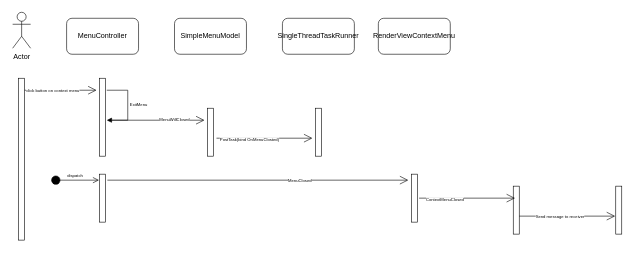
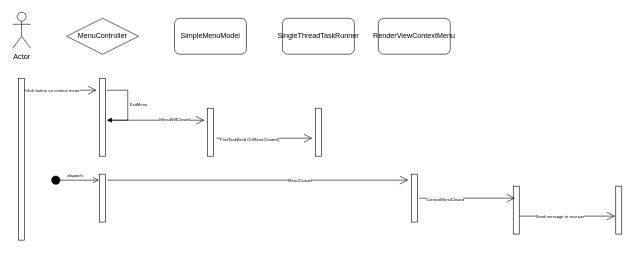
- <mxCell id="4" value="MenuController" style="rounded=1;whiteSpace=wrap;html=1;" vertex="1" parent="1"><mxGeometry x="110" y="30" width="120" height="60" as="geometry" /></mxCell>
+ <mxCell id="4" value="MenuController" style="rhombus;whiteSpace=wrap;html=1;" vertex="1" parent="1"><mxGeometry x="110" y="30" width="120" height="60" as="geometry" /></mxCell>
